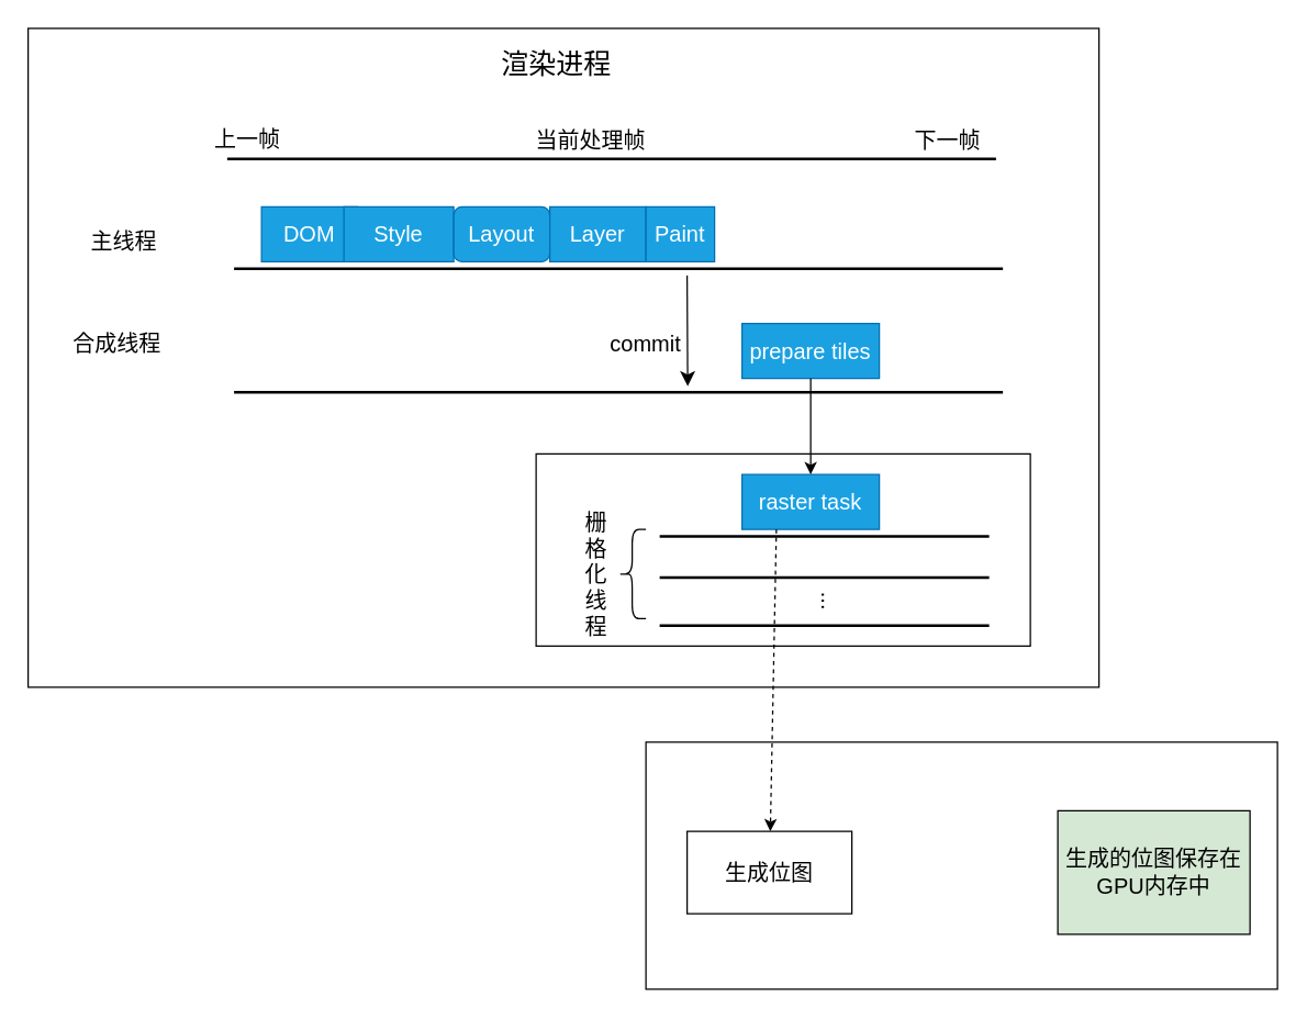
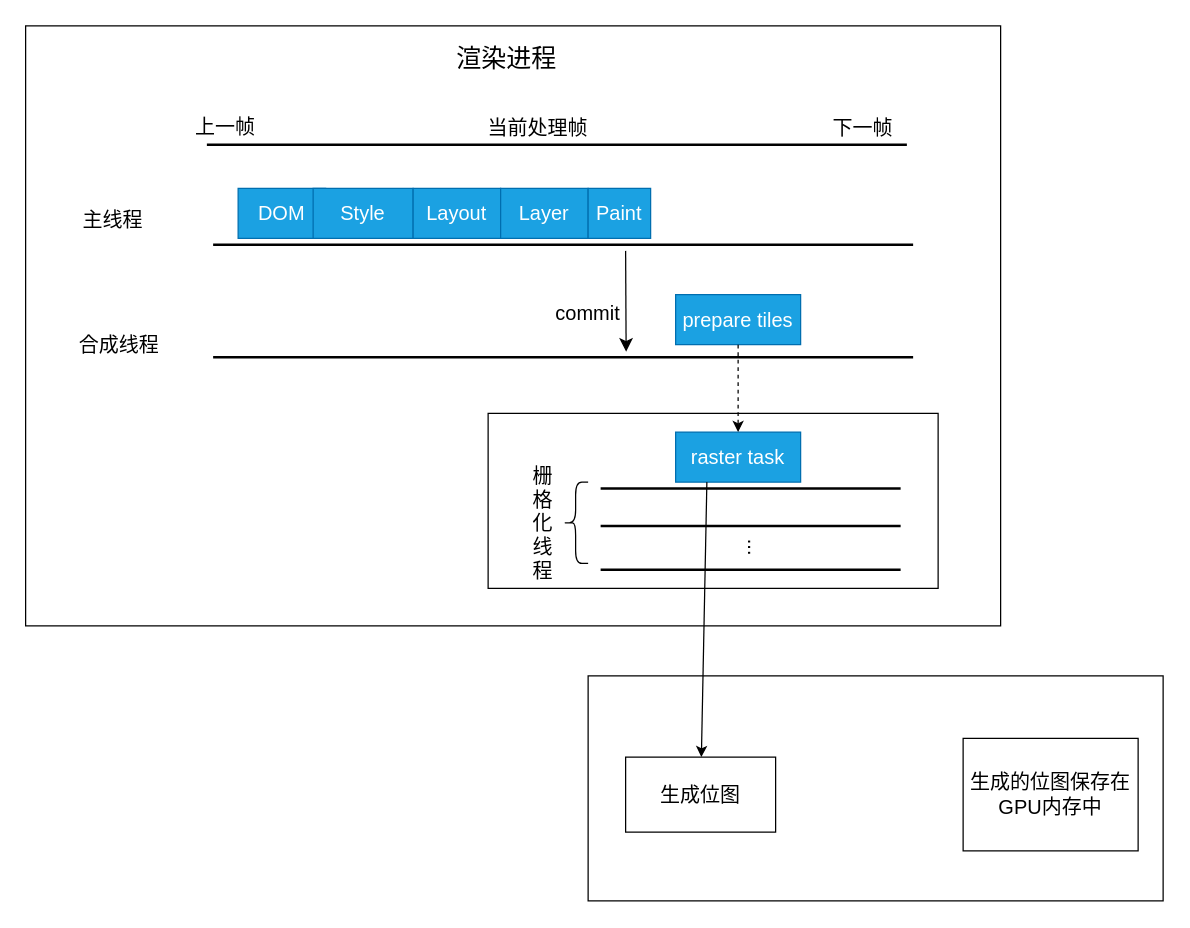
- <mxCell id="10" value="Layout" style="whiteSpace=wrap;html=1;fontSize=16;fillColor=#1ba1e2;fontColor=#ffffff;strokeColor=#006EAF;rounded=1;" parent="1" vertex="1"><mxGeometry x="330" y="150" width="70" height="40" as="geometry" /></mxCell>
+ <mxCell id="10" value="Layout" style="rounded=0;whiteSpace=wrap;html=1;fontSize=16;fillColor=#1ba1e2;fontColor=#ffffff;strokeColor=#006EAF;" parent="1" vertex="1"><mxGeometry x="330" y="150" width="70" height="40" as="geometry" /></mxCell>
- <mxCell id="6" value="合成线程" style="text;html=1;strokeColor=none;fillColor=none;align=center;verticalAlign=middle;whiteSpace=wrap;rounded=0;fontSize=16;" parent="1" vertex="1"><mxGeometry x="40" y="235" width="90" height="30" as="geometry" /></mxCell>
+ <mxCell id="6" value="合成线程" style="text;html=1;strokeColor=none;fillColor=none;align=center;verticalAlign=middle;whiteSpace=wrap;rounded=0;fontSize=16;" parent="1" vertex="1"><mxGeometry x="50" y="260" width="90" height="30" as="geometry" /></mxCell>
- <mxCell id="32" value="" style="edgeStyle=none;html=1;fontSize=16;" edge="1" parent="1" source="13" target="24"><mxGeometry relative="1" as="geometry" /></mxCell>
+ <mxCell id="32" value="" style="edgeStyle=none;html=1;fontSize=16;dashed=1;" edge="1" parent="1" source="13" target="24"><mxGeometry relative="1" as="geometry" /></mxCell>
- <mxCell id="31" value="" style="edgeStyle=none;html=1;fontSize=16;exitX=0.25;exitY=1;exitDx=0;exitDy=0;dashed=1;" edge="1" parent="1" source="24" target="29"><mxGeometry relative="1" as="geometry" /></mxCell>
+ <mxCell id="31" value="" style="edgeStyle=none;html=1;fontSize=16;exitX=0.25;exitY=1;exitDx=0;exitDy=0;" edge="1" parent="1" source="24" target="29"><mxGeometry relative="1" as="geometry" /></mxCell>
- <mxCell id="30" value="生成的位图保存在GPU内存中" style="rounded=0;whiteSpace=wrap;html=1;fontSize=16;fillColor=#d5e8d4;" vertex="1" parent="1"><mxGeometry x="770" y="590" width="140" height="90" as="geometry" /></mxCell>
+ <mxCell id="30" value="生成的位图保存在GPU内存中" style="rounded=0;whiteSpace=wrap;html=1;fontSize=16;" vertex="1" parent="1"><mxGeometry x="770" y="590" width="140" height="90" as="geometry" /></mxCell>
